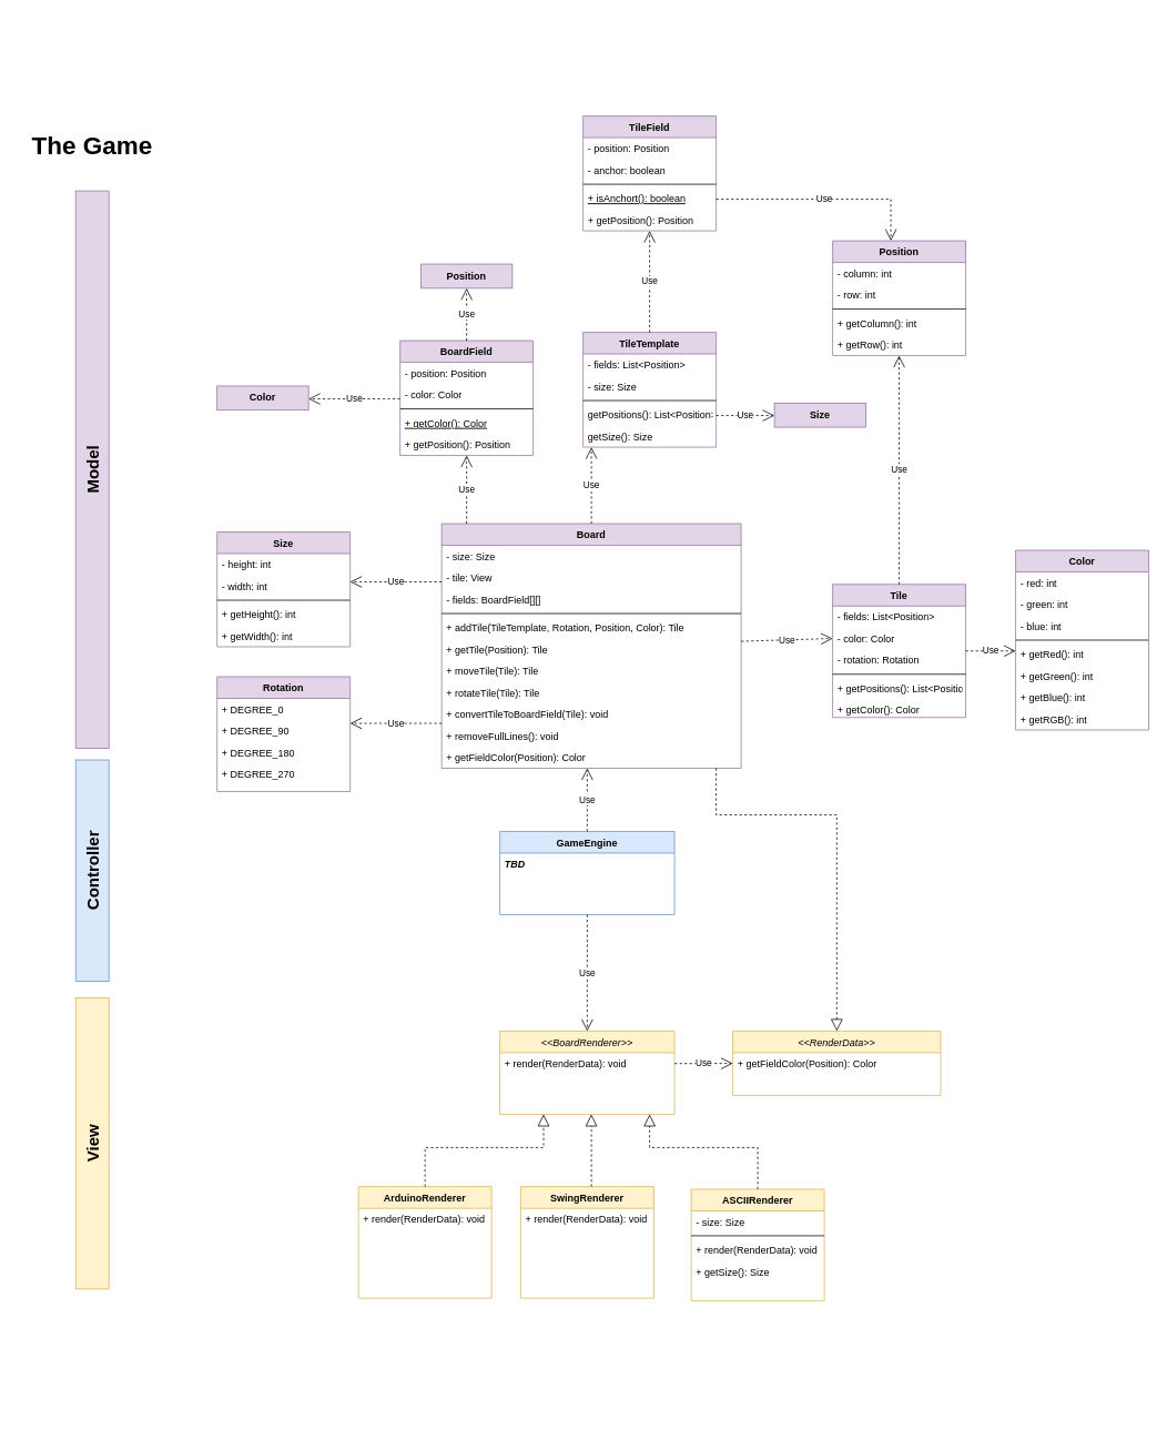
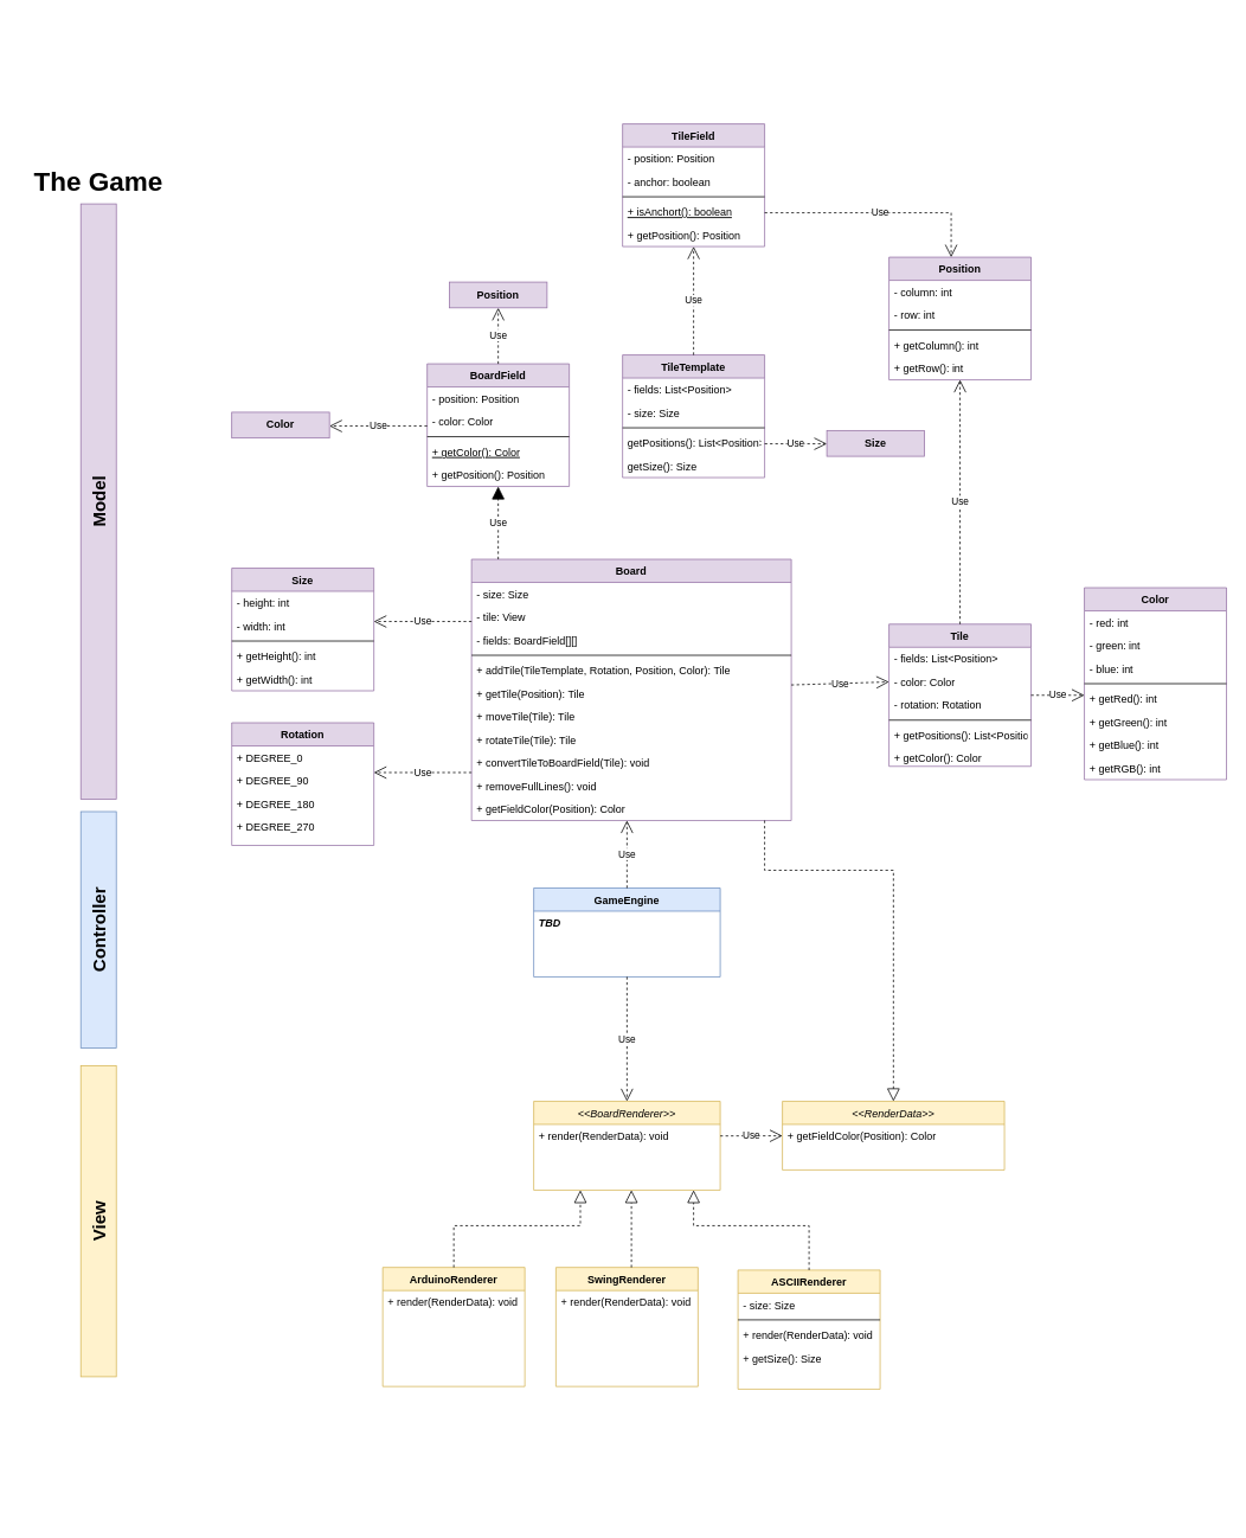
- <mxCell id="69" value="The Game" style="text;html=1;strokeColor=none;fillColor=none;align=center;verticalAlign=middle;whiteSpace=wrap;rounded=0;fontStyle=1;fontSize=30;" vertex="1" parent="1"><mxGeometry x="20" y="159" width="180" height="30" as="geometry" /></mxCell>
+ <mxCell id="69" value="The Game" style="text;html=1;strokeColor=none;fillColor=none;align=center;verticalAlign=middle;whiteSpace=wrap;rounded=0;fontStyle=1;fontSize=30;" vertex="1" parent="1"><mxGeometry x="20" y="189" width="180" height="30" as="geometry" /></mxCell>
- <mxCell id="65" value="Use" style="endArrow=open;endSize=12;dashed=1;html=1;rounded=0;edgeStyle=elbowEdgeStyle;elbow=vertical;" edge="1" parent="1" source="14" target="55"><mxGeometry width="160" relative="1" as="geometry"><mxPoint x="1250" y="799" as="sourcePoint" /><mxPoint x="1360" y="799" as="targetPoint" /><Array as="points"><mxPoint x="560" y="599" /><mxPoint x="650" y="579" /></Array></mxGeometry></mxCell>
+ <mxCell id="65" value="Use" style="endArrow=block;endSize=12;dashed=1;html=1;rounded=0;edgeStyle=elbowEdgeStyle;elbow=vertical;" edge="1" parent="1" source="14" target="55"><mxGeometry width="160" relative="1" as="geometry"><mxPoint x="1250" y="799" as="sourcePoint" /><mxPoint x="1360" y="799" as="targetPoint" /><Array as="points"><mxPoint x="560" y="599" /><mxPoint x="650" y="579" /></Array></mxGeometry></mxCell>
- <mxCell id="66" value="Use" style="endArrow=open;endSize=12;dashed=1;html=1;rounded=0;edgeStyle=elbowEdgeStyle;elbow=vertical;jumpStyle=gap;jumpSize=15;" edge="1" parent="1" source="14" target="2"><mxGeometry width="160" relative="1" as="geometry"><mxPoint x="610" y="644" as="sourcePoint" /><mxPoint x="720" y="467" as="targetPoint" /><Array as="points"><mxPoint x="780" y="469" /></Array></mxGeometry></mxCell>
